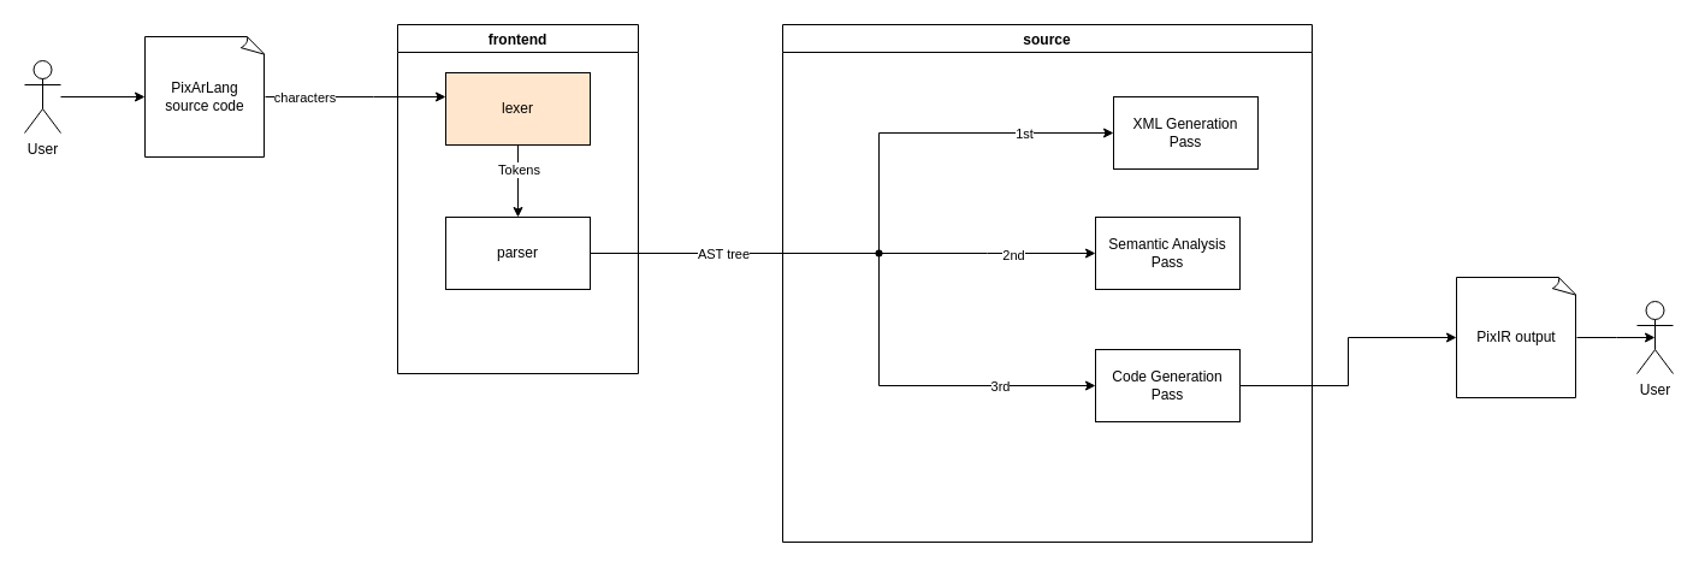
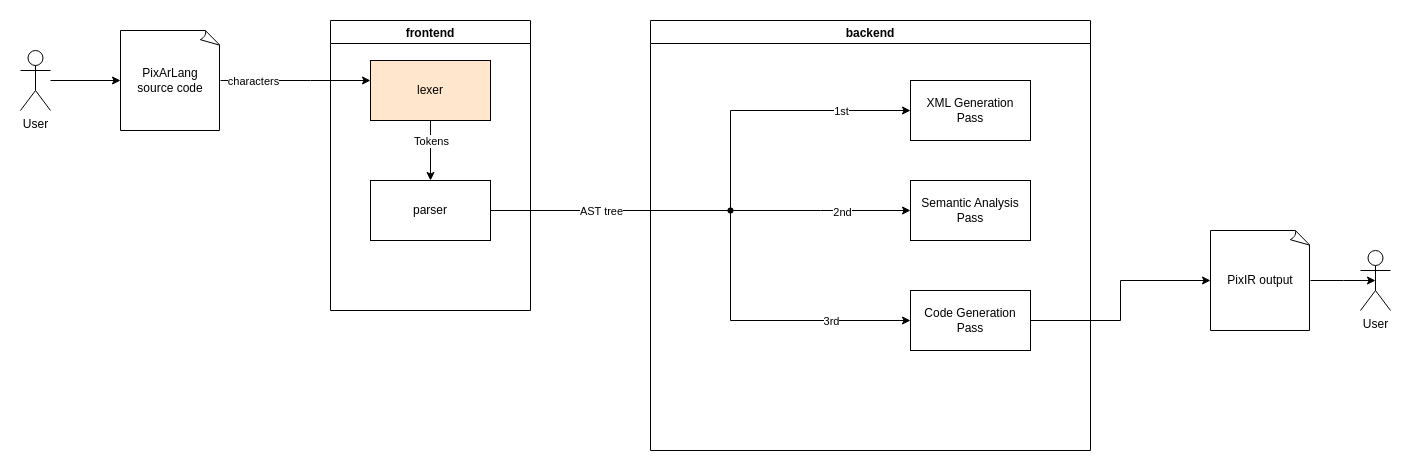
- <mxCell id="10" value="source" style="swimlane;" parent="1" vertex="1"><mxGeometry x="650" y="20" width="440" height="430" as="geometry" /></mxCell>
+ <mxCell id="10" value="backend" style="swimlane;" parent="1" vertex="1"><mxGeometry x="650" y="20" width="440" height="430" as="geometry" /></mxCell>
- <mxCell id="11" value="XML Generation&lt;br&gt;Pass" style="rounded=0;whiteSpace=wrap;html=1;" parent="10" vertex="1"><mxGeometry x="275" y="60" width="120" height="60" as="geometry" /></mxCell>
+ <mxCell id="11" value="XML Generation&lt;br&gt;Pass" style="rounded=0;whiteSpace=wrap;html=1;" parent="10" vertex="1"><mxGeometry x="260" y="60" width="120" height="60" as="geometry" /></mxCell>
